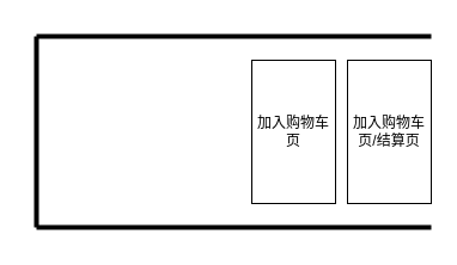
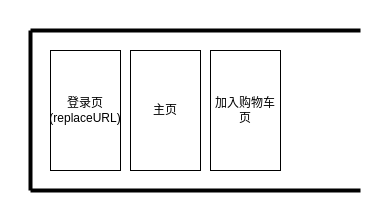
+ <mxCell id="5" value="登录页&lt;br&gt;(replaceURL)" style="rounded=0;whiteSpace=wrap;html=1;" vertex="1" parent="1"><mxGeometry x="50" y="50" width="70" height="120" as="geometry" /></mxCell>
+ <mxCell id="6" value="主页" style="rounded=0;whiteSpace=wrap;html=1;" vertex="1" parent="1"><mxGeometry x="130" y="50" width="70" height="120" as="geometry" /></mxCell>
- <mxCell id="8" value="加入购物车页/结算页" style="rounded=0;whiteSpace=wrap;html=1;" vertex="1" parent="1"><mxGeometry x="290" y="50" width="70" height="120" as="geometry" /></mxCell>
